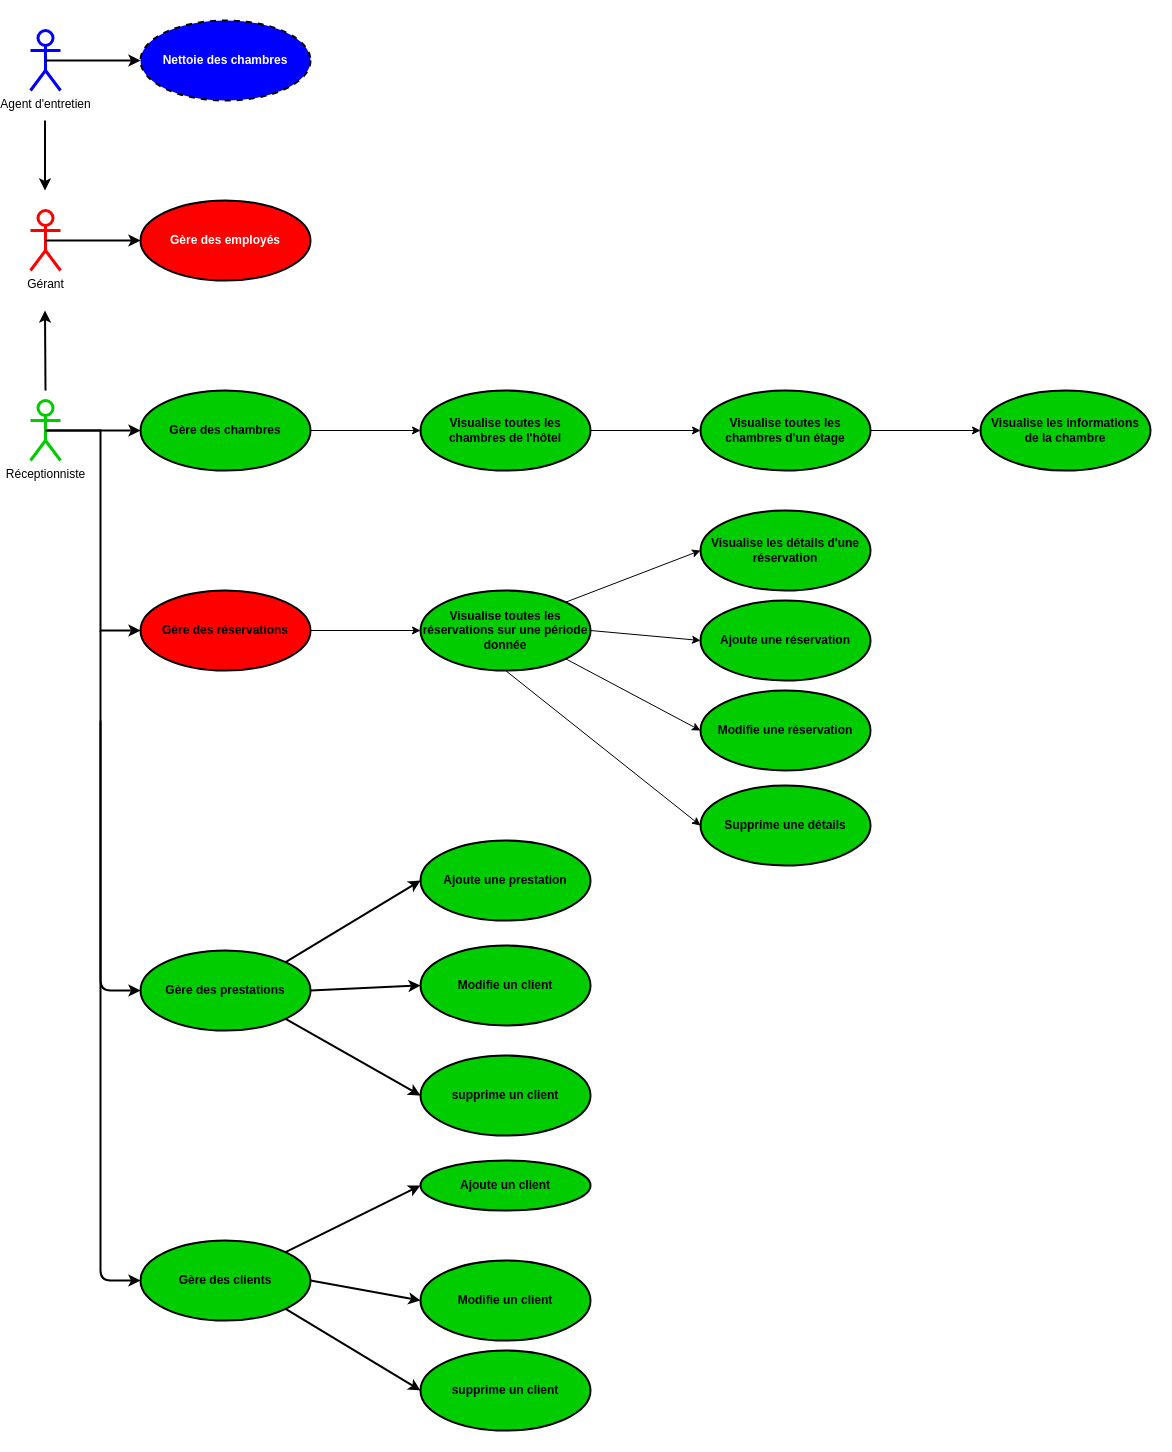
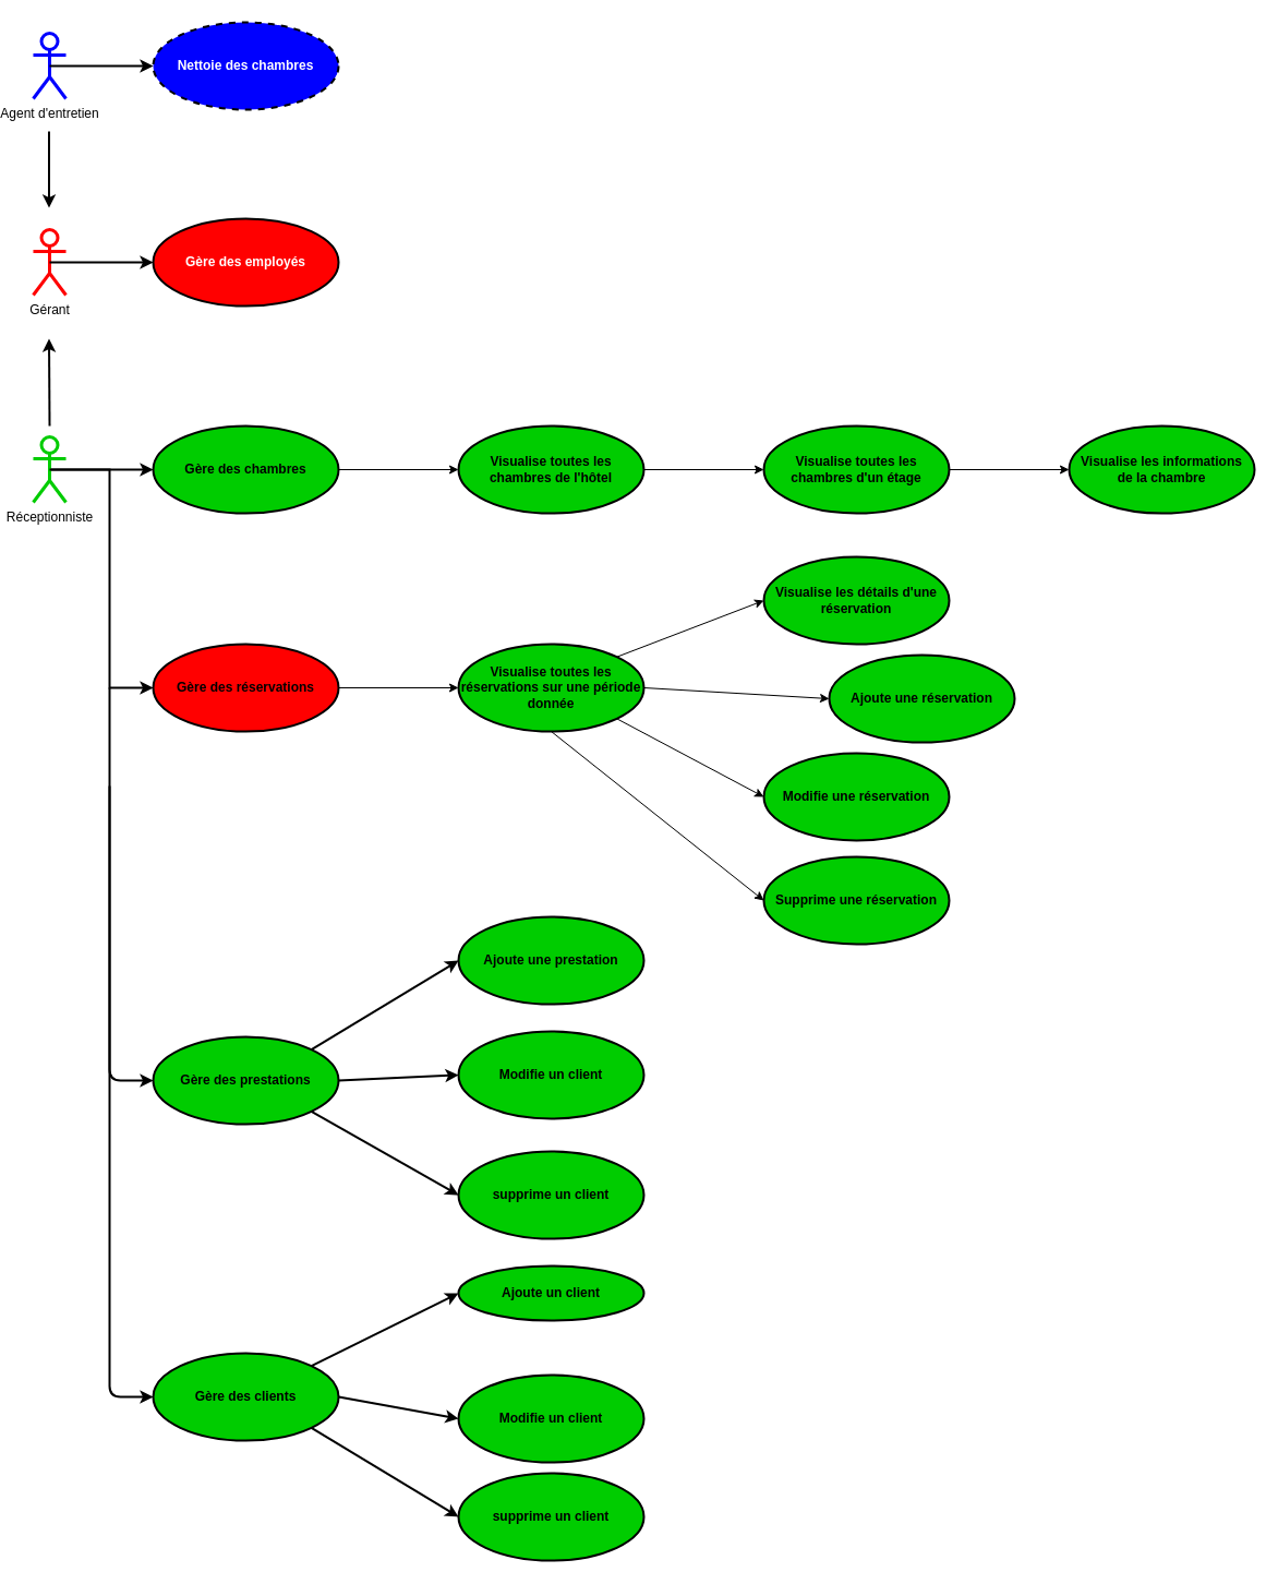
- <mxCell id="6" value="Ajoute une réservation" style="ellipse;whiteSpace=wrap;html=1;strokeWidth=2;fontStyle=1;fillColor=#00CC00;" parent="1" vertex="1"><mxGeometry x="690" y="600" width="170" height="80" as="geometry" /></mxCell>
+ <mxCell id="6" value="Ajoute une réservation" style="ellipse;whiteSpace=wrap;html=1;strokeWidth=2;fontStyle=1;fillColor=#00CC00;" parent="1" vertex="1"><mxGeometry x="750" y="600" width="170" height="80" as="geometry" /></mxCell>
- <mxCell id="13" value="Supprime une détails" style="ellipse;whiteSpace=wrap;html=1;strokeWidth=2;fontStyle=1;fillColor=#00CC00;" parent="1" vertex="1"><mxGeometry x="690" y="785" width="170" height="80" as="geometry" /></mxCell>
+ <mxCell id="13" value="Supprime une réservation" style="ellipse;whiteSpace=wrap;html=1;strokeWidth=2;fontStyle=1;fillColor=#00CC00;" parent="1" vertex="1"><mxGeometry x="690" y="785" width="170" height="80" as="geometry" /></mxCell>
